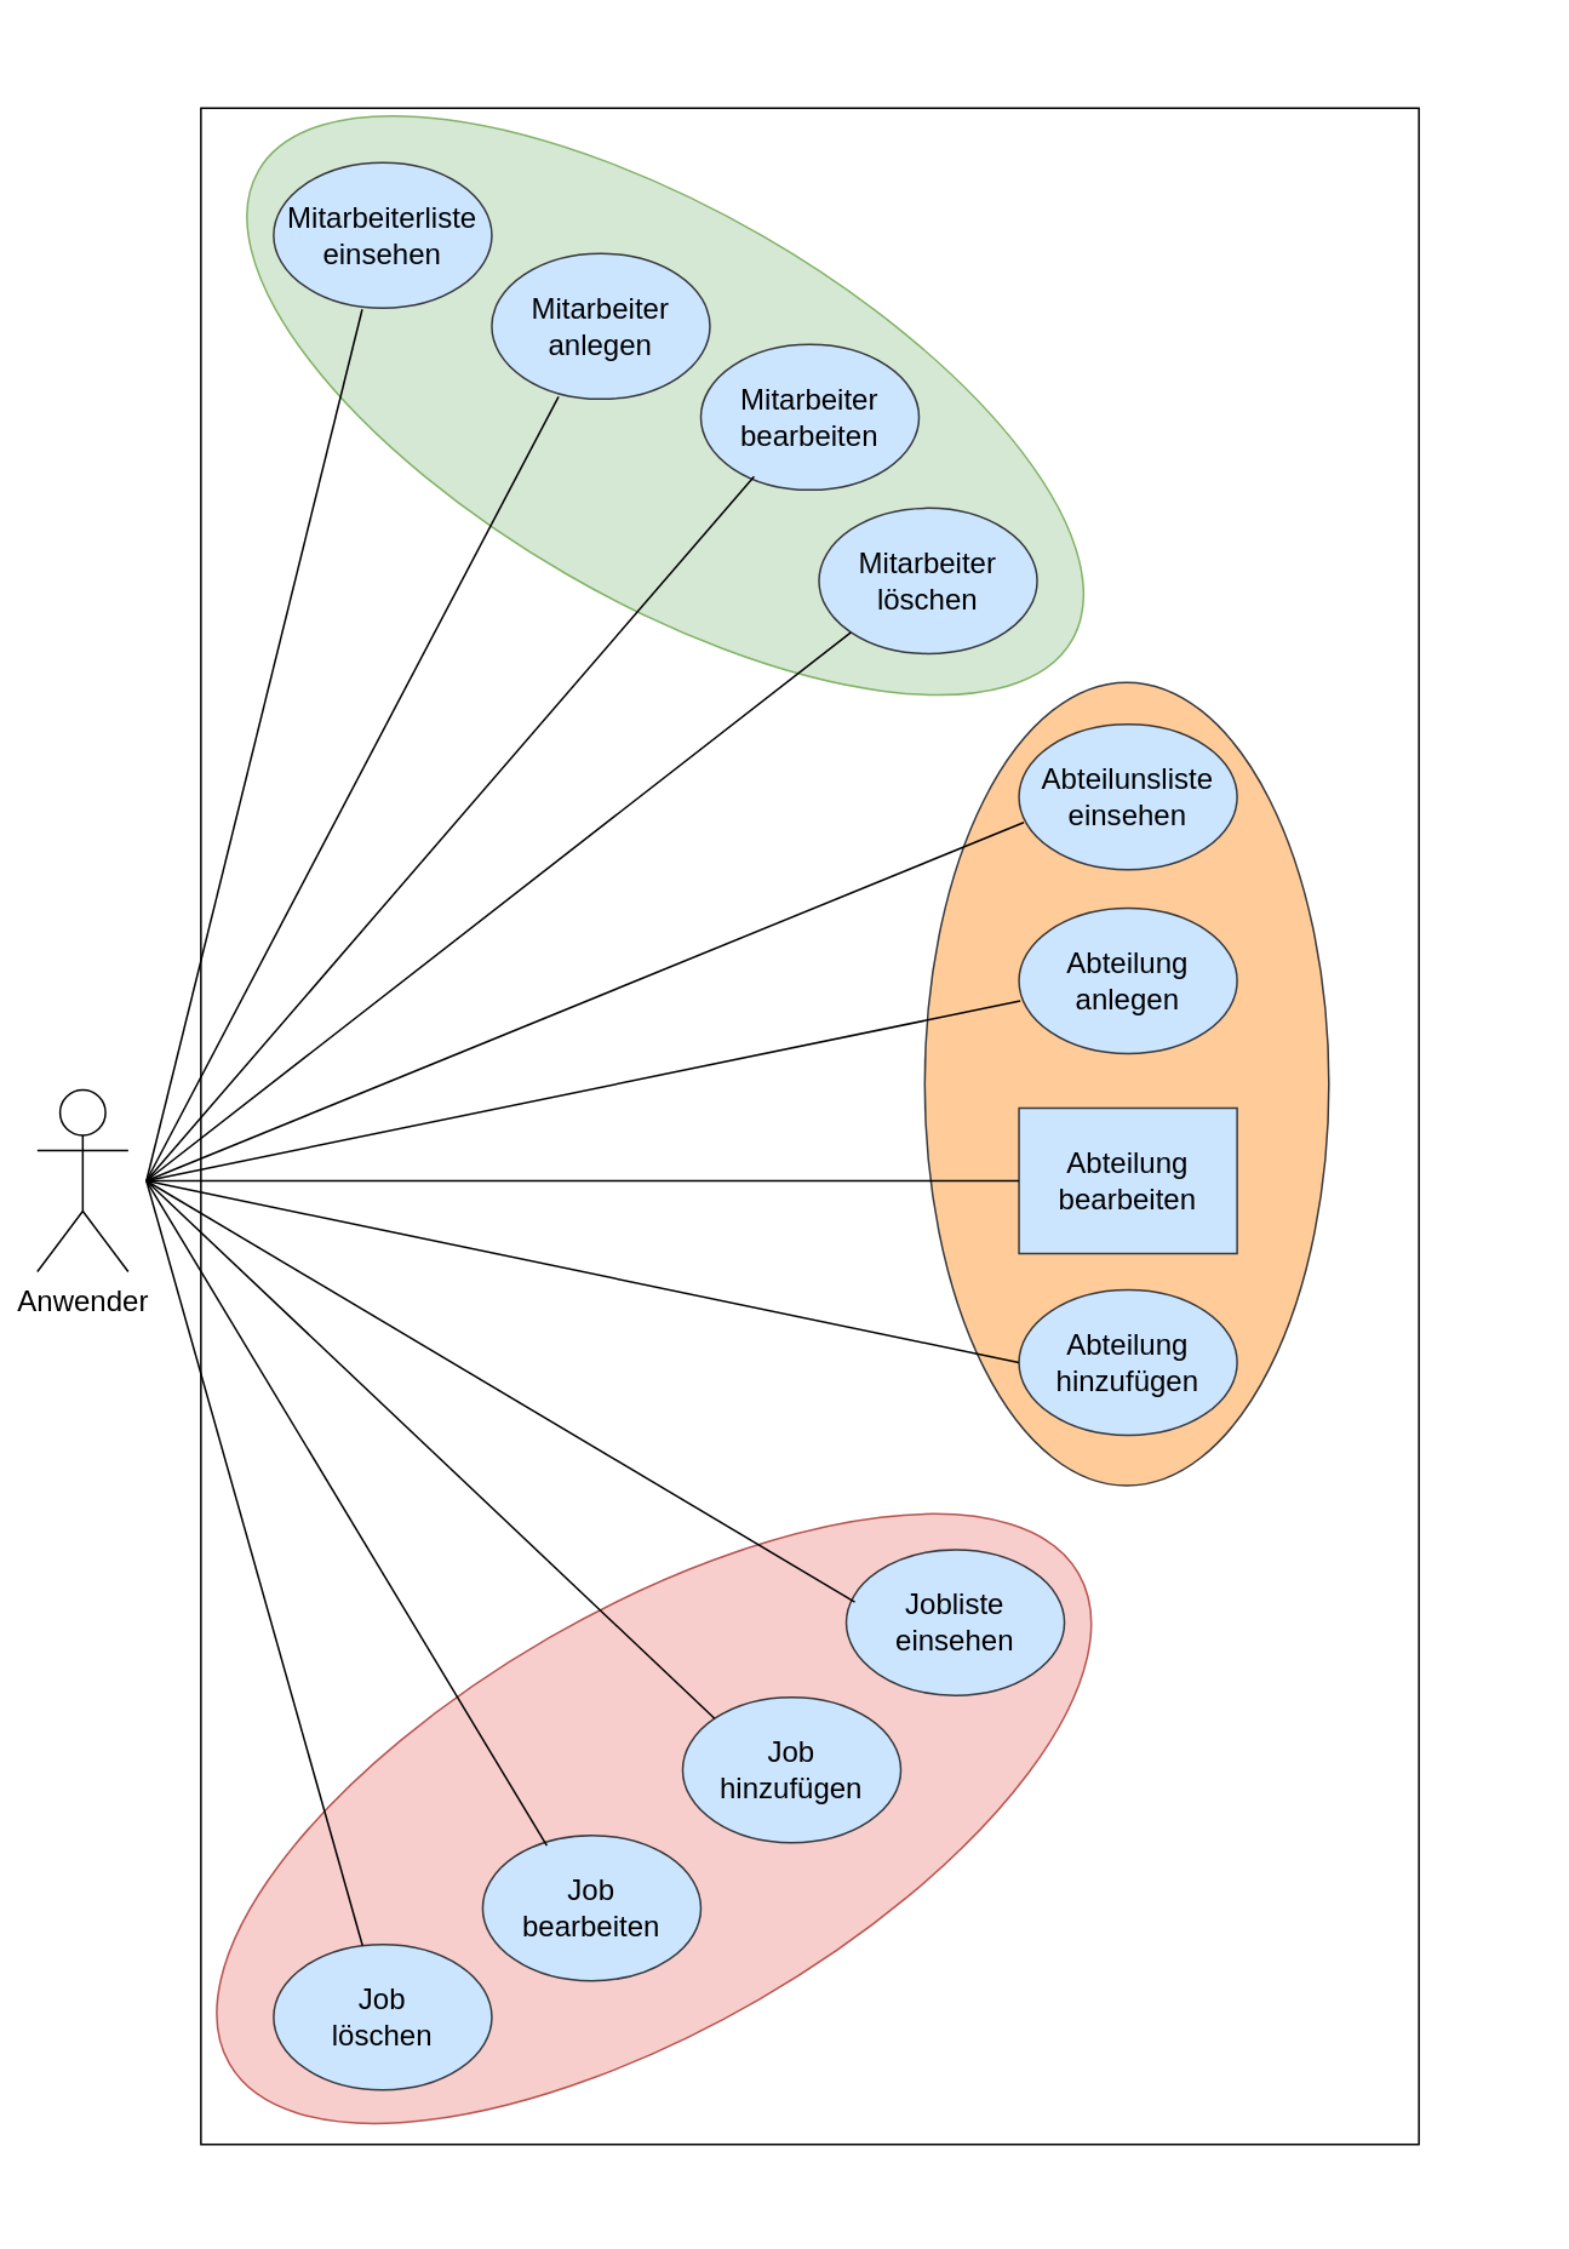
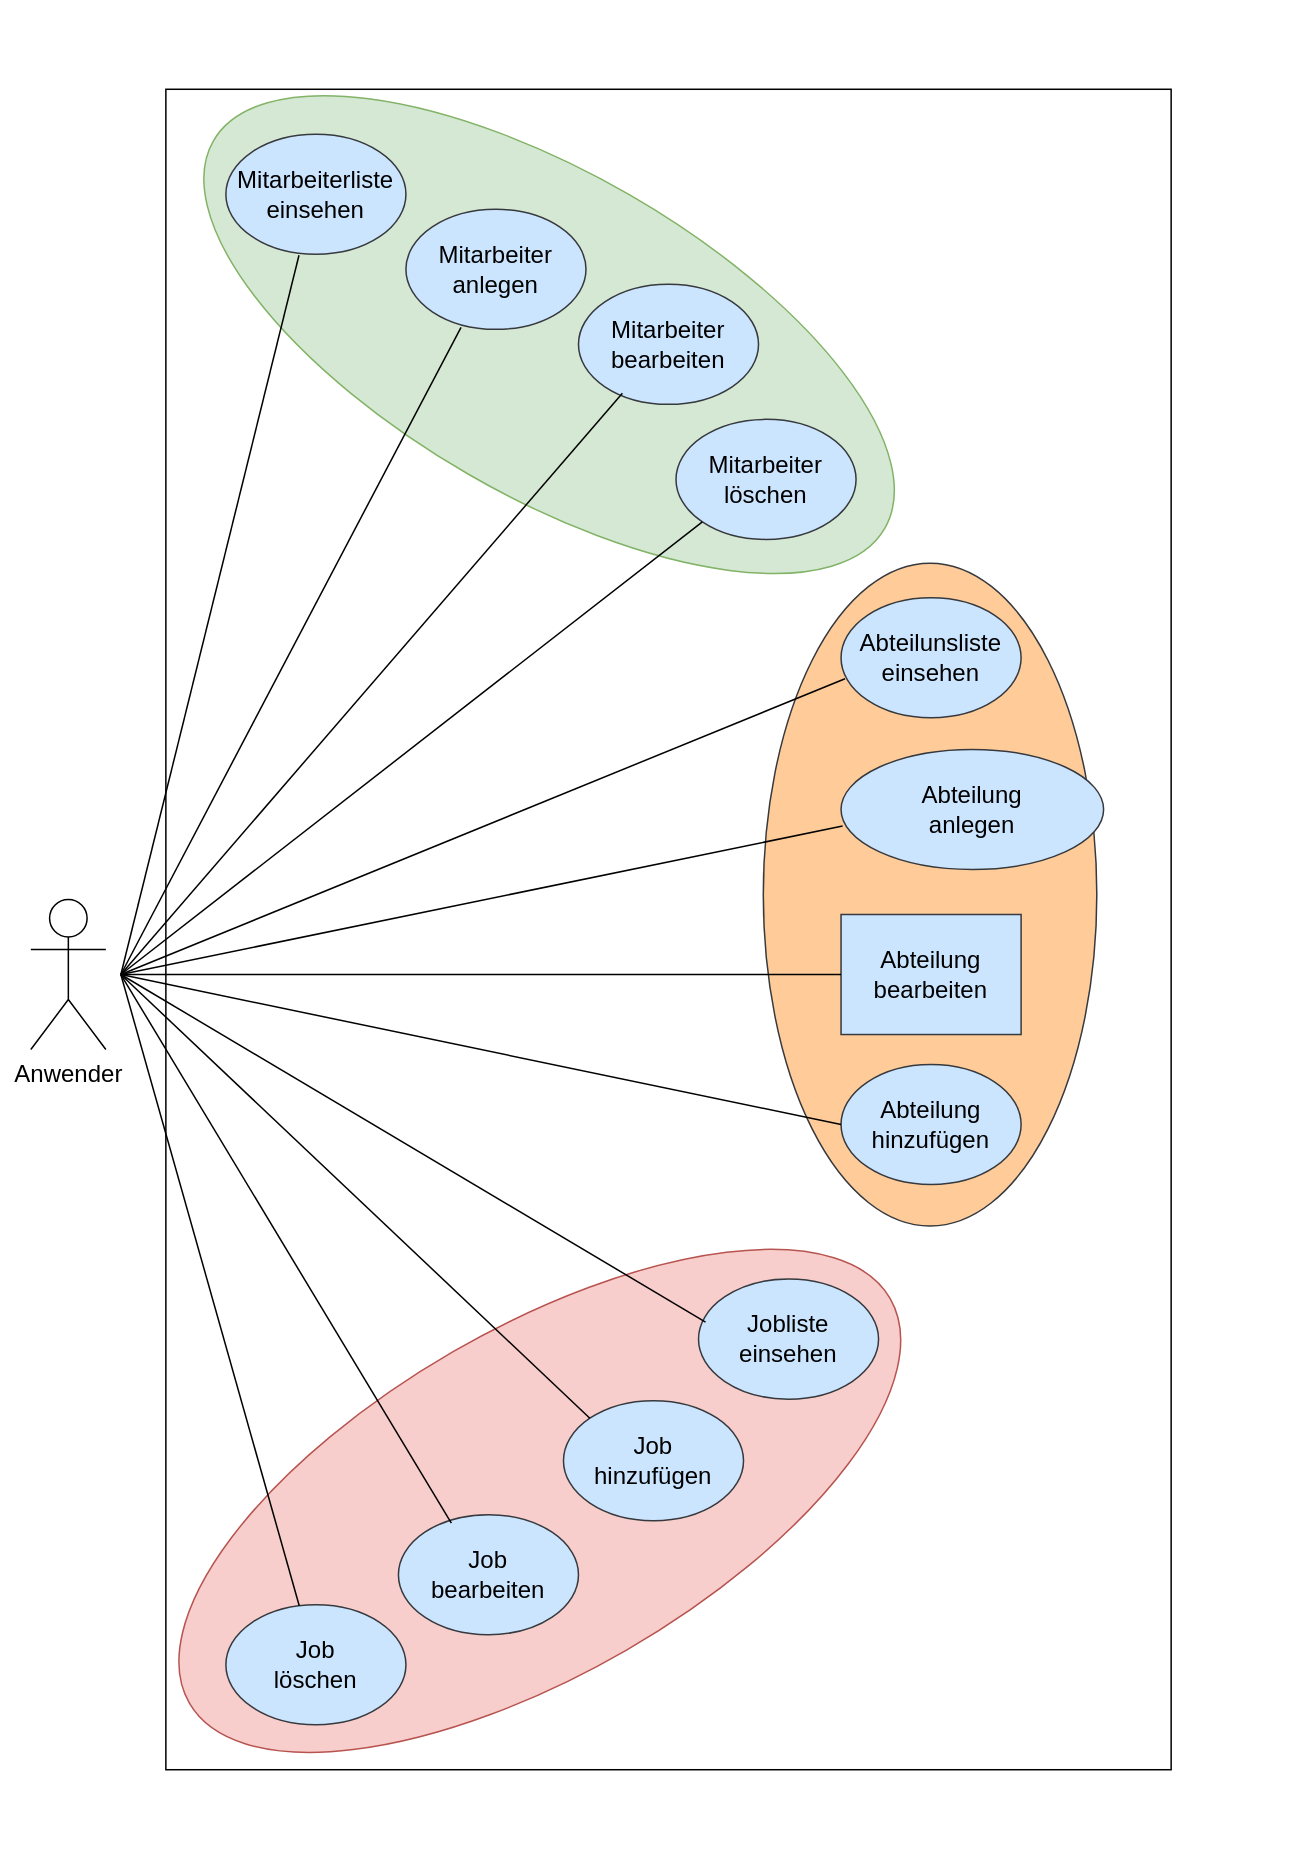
- <mxCell id="12" value="&lt;font style=&quot;font-size: 16px;&quot;&gt;Abteilung&lt;br&gt;anlegen&lt;/font&gt;" style="ellipse;whiteSpace=wrap;html=1;fillColor=#cce5ff;strokeColor=#36393d;" parent="1" vertex="1"><mxGeometry x="560" y="460" width="120" height="80" as="geometry" /></mxCell>
+ <mxCell id="12" value="&lt;font style=&quot;font-size: 16px;&quot;&gt;Abteilung&lt;br&gt;anlegen&lt;/font&gt;" style="ellipse;whiteSpace=wrap;html=1;fillColor=#cce5ff;strokeColor=#36393d;" parent="1" vertex="1"><mxGeometry x="560" y="460" width="175" height="80" as="geometry" /></mxCell>
